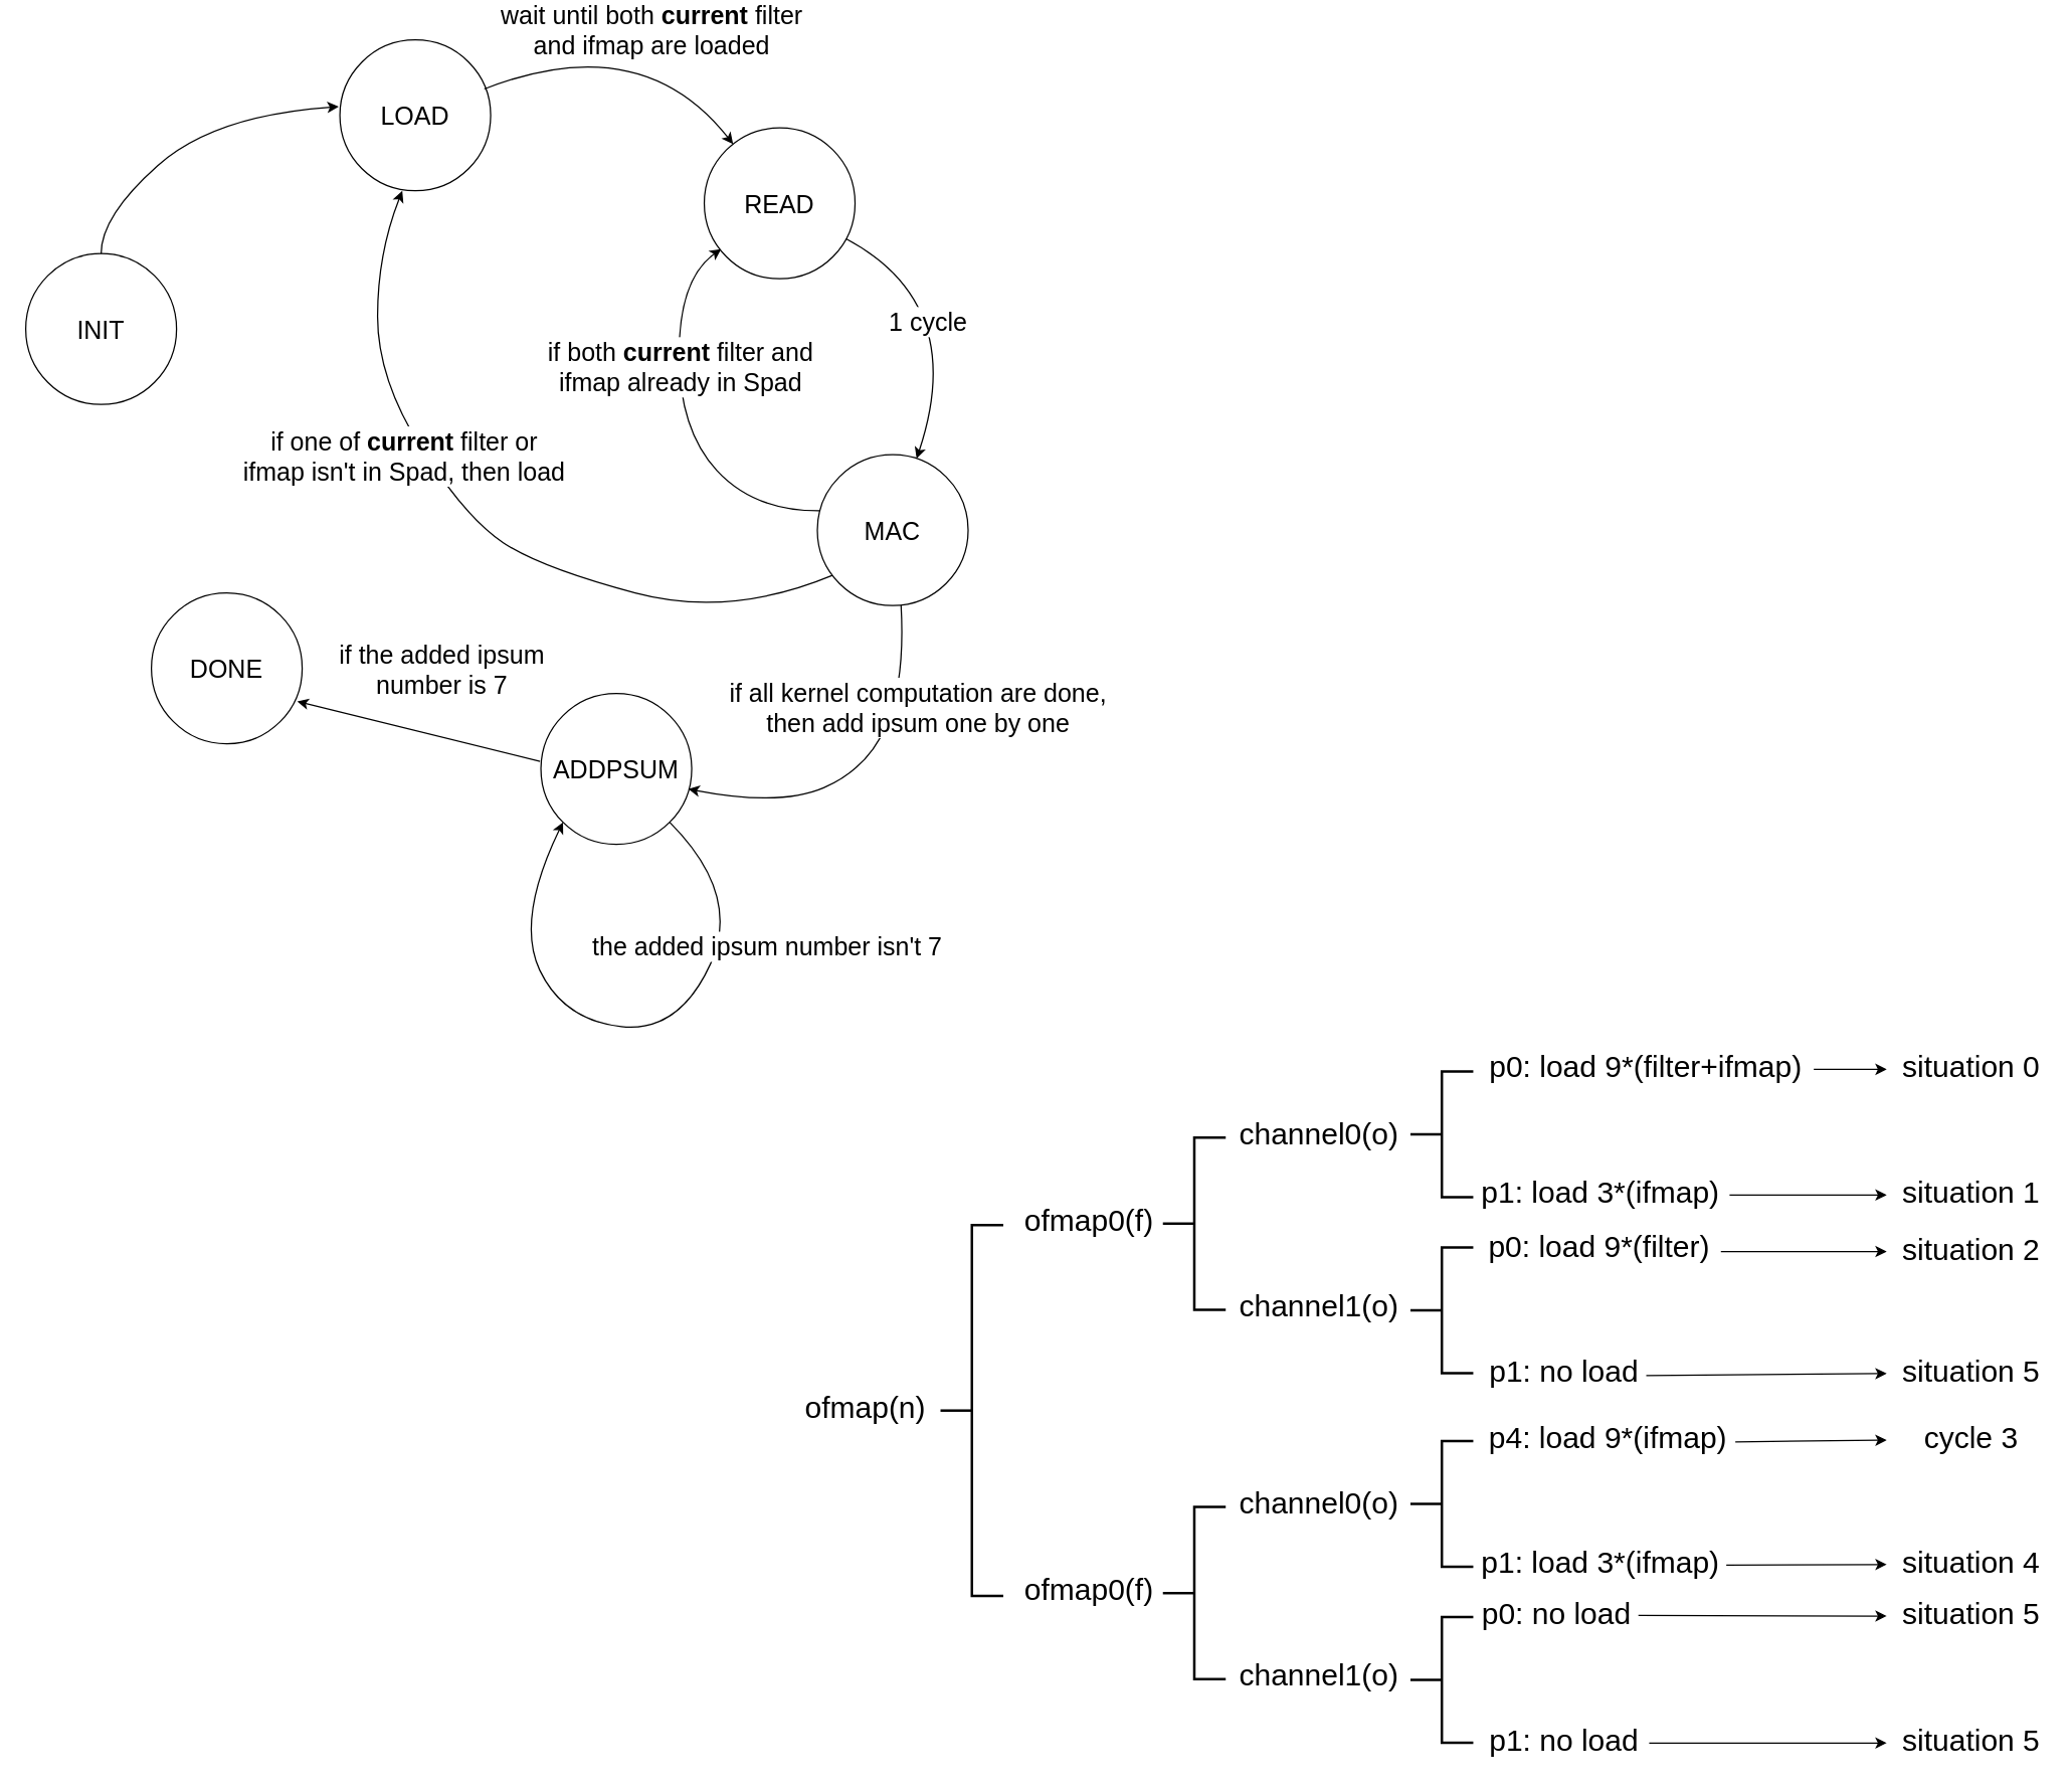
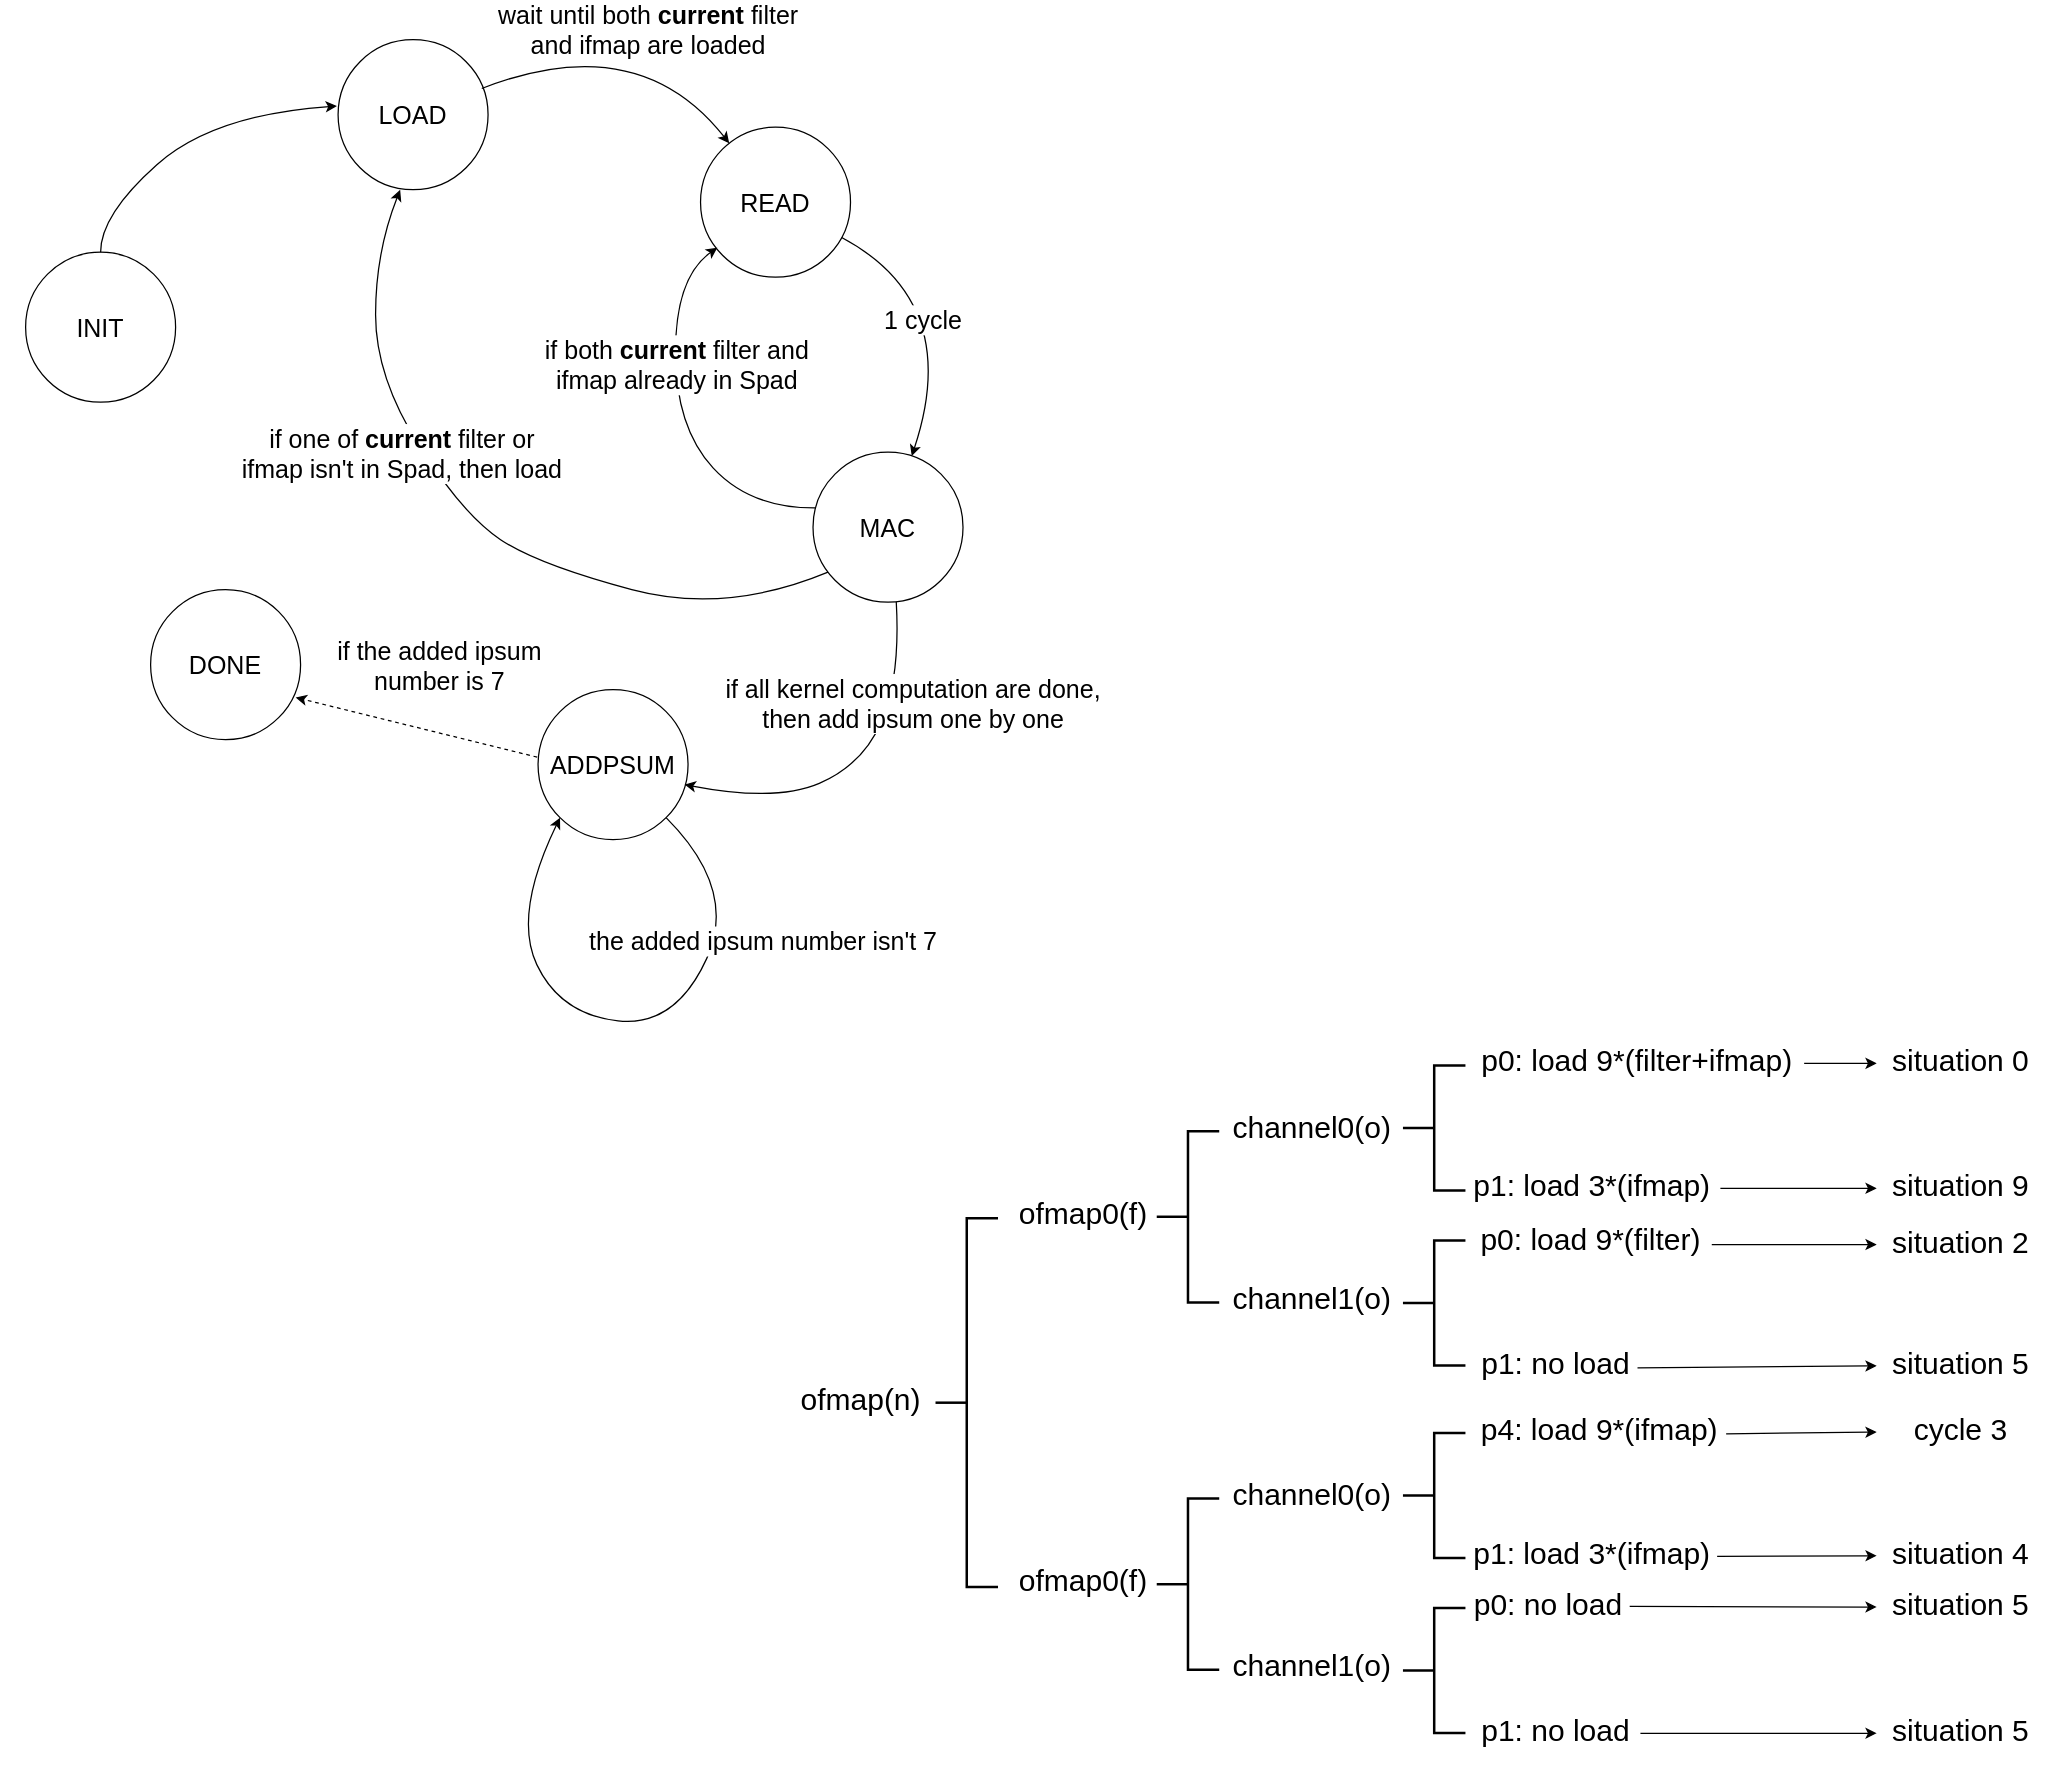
- <mxCell id="19" value="" style="endArrow=classic;html=1;rounded=0;fontSize=20;exitX=-0.006;exitY=0.45;exitDx=0;exitDy=0;exitPerimeter=0;entryX=0.967;entryY=0.719;entryDx=0;entryDy=0;entryPerimeter=0;" edge="1" parent="1" source="6" target="7"><mxGeometry width="50" height="50" relative="1" as="geometry"><mxPoint x="350" y="647" as="sourcePoint" /><mxPoint x="230" y="557" as="targetPoint" /></mxGeometry></mxCell>
+ <mxCell id="19" value="" style="endArrow=classic;html=1;rounded=0;fontSize=20;exitX=-0.006;exitY=0.45;exitDx=0;exitDy=0;exitPerimeter=0;entryX=0.967;entryY=0.719;entryDx=0;entryDy=0;entryPerimeter=0;dashed=1;" edge="1" parent="1" source="6" target="7"><mxGeometry width="50" height="50" relative="1" as="geometry"><mxPoint x="350" y="647" as="sourcePoint" /><mxPoint x="230" y="557" as="targetPoint" /></mxGeometry></mxCell>
- <mxCell id="48" value="&lt;font style=&quot;font-size: 24px&quot;&gt;situation 1&lt;/font&gt;" style="text;html=1;align=center;verticalAlign=middle;resizable=0;points=[];autosize=1;strokeColor=none;fillColor=none;fontSize=20;" vertex="1" parent="1"><mxGeometry x="1508" y="933" width="119" height="29" as="geometry" /></mxCell>
+ <mxCell id="48" value="&lt;font style=&quot;font-size: 24px&quot;&gt;situation 9&lt;/font&gt;" style="text;html=1;align=center;verticalAlign=middle;resizable=0;points=[];autosize=1;strokeColor=none;fillColor=none;fontSize=20;" vertex="1" parent="1"><mxGeometry x="1508" y="933" width="119" height="29" as="geometry" /></mxCell>
